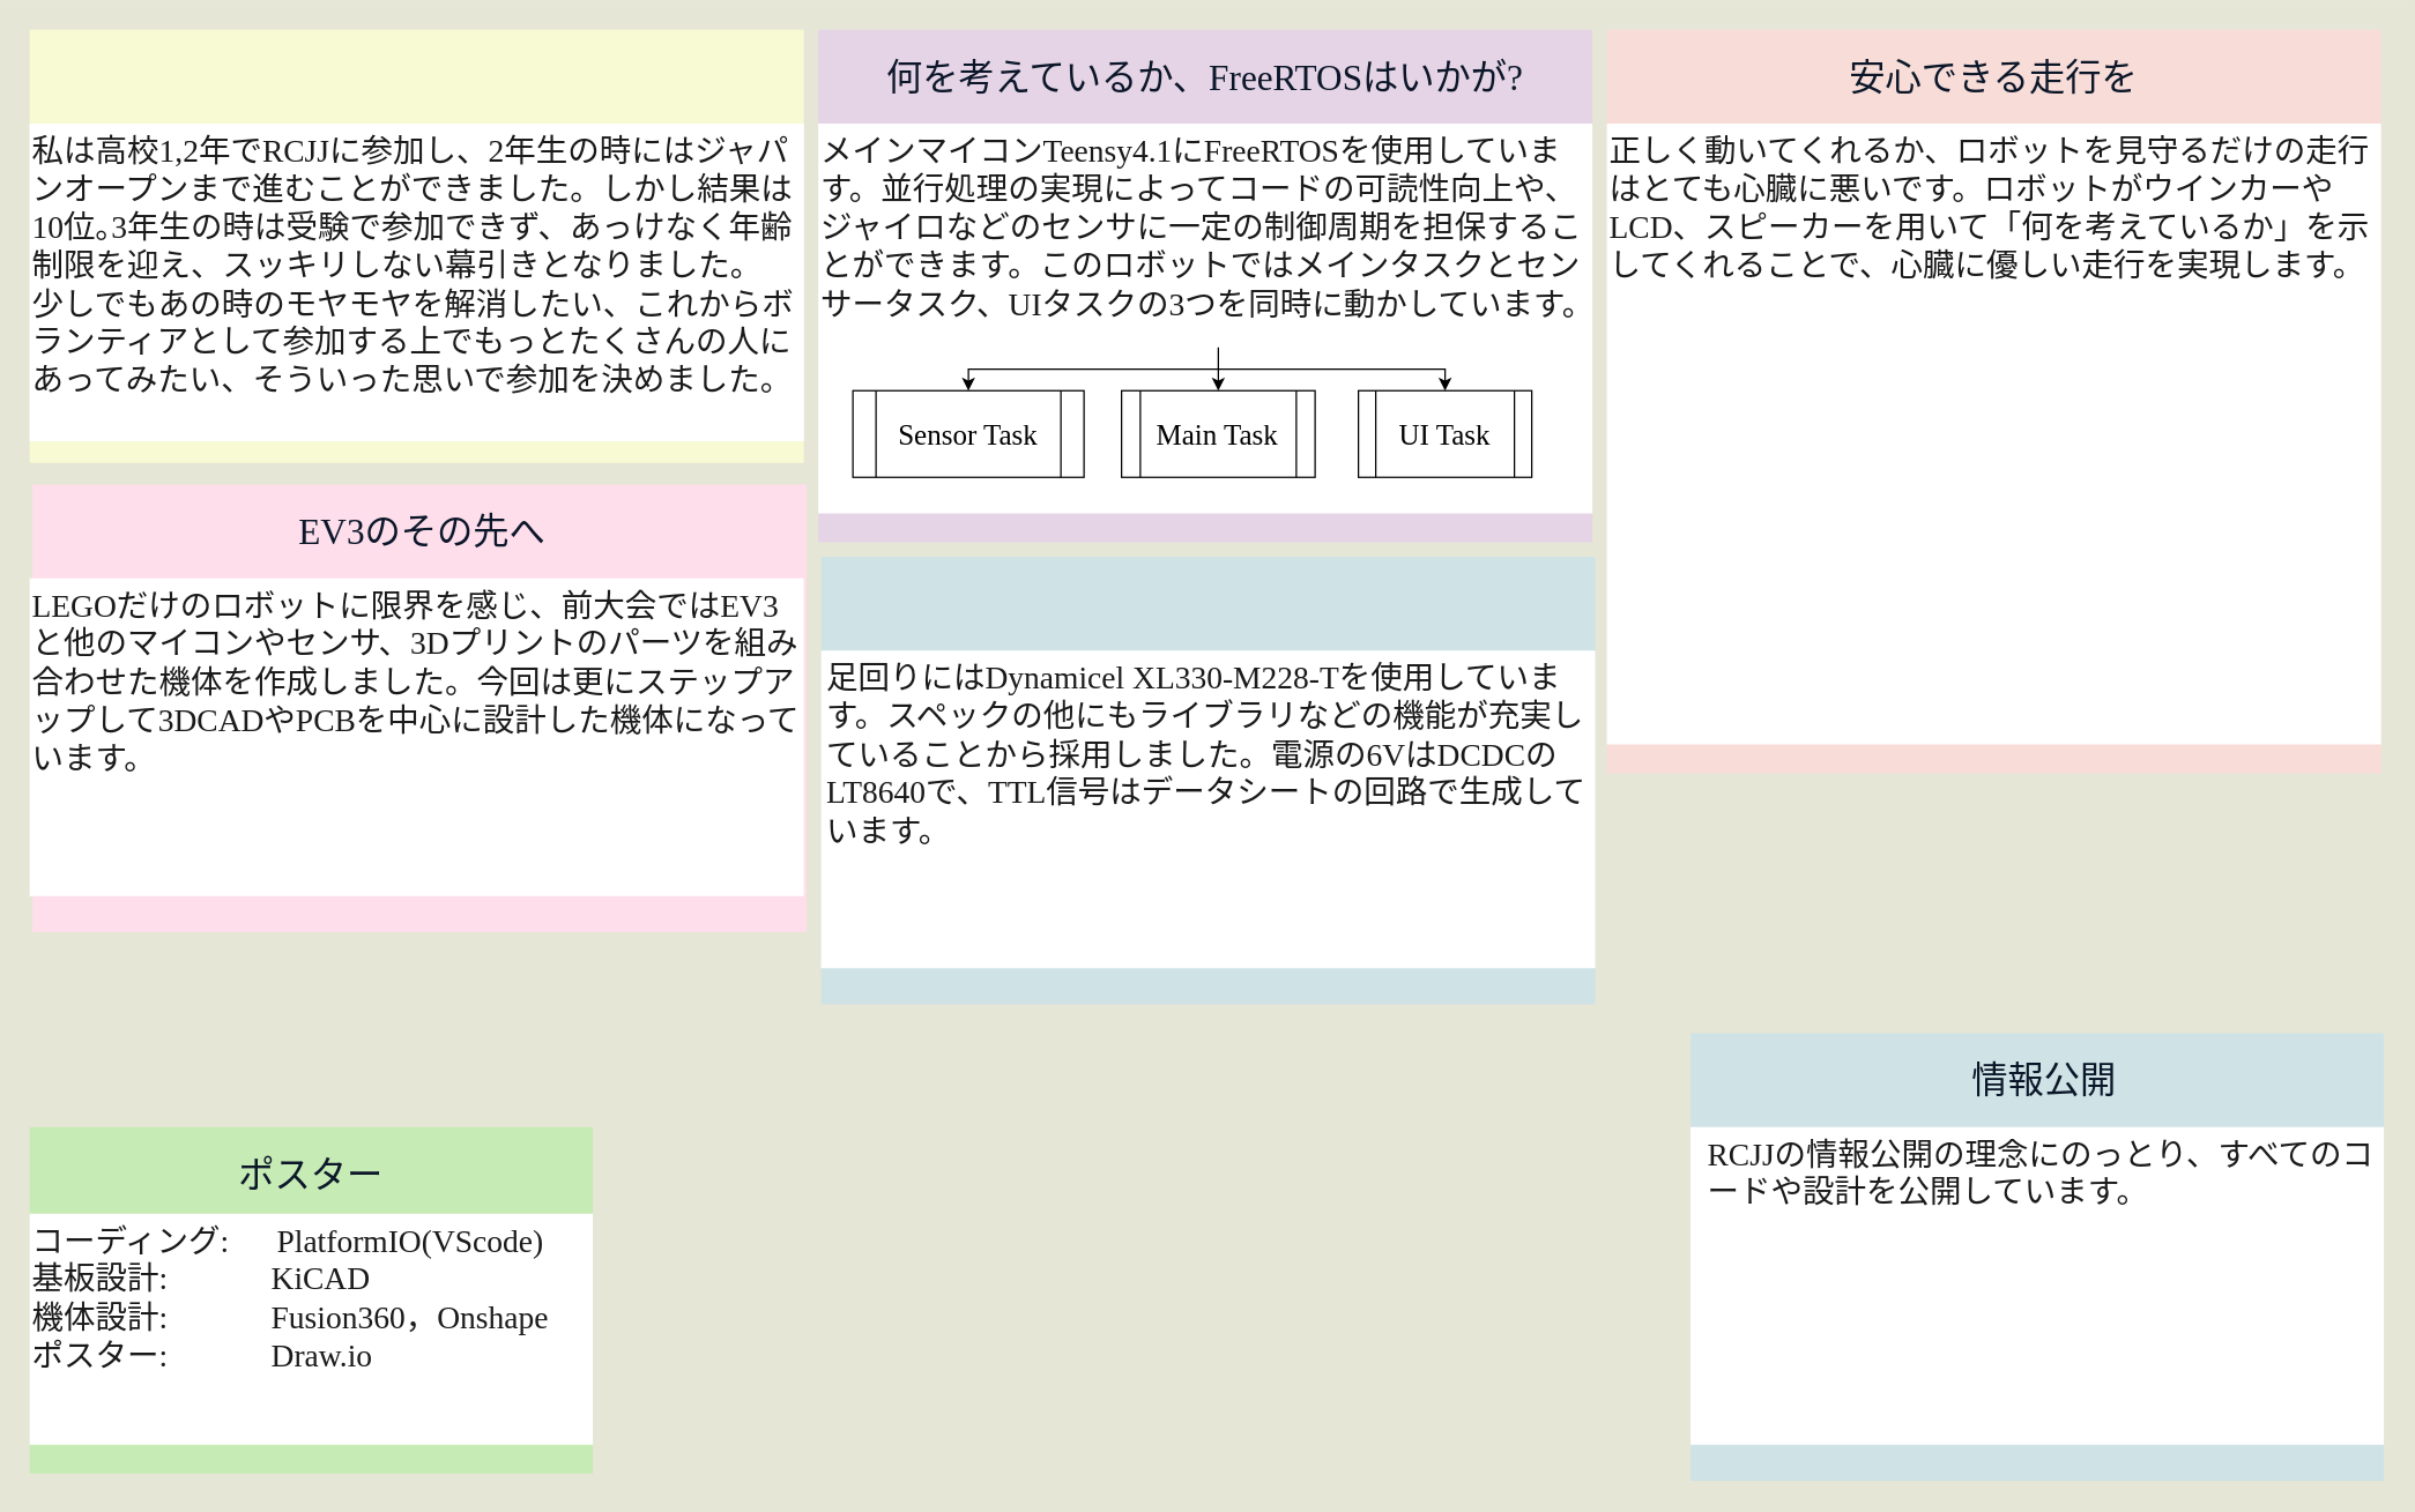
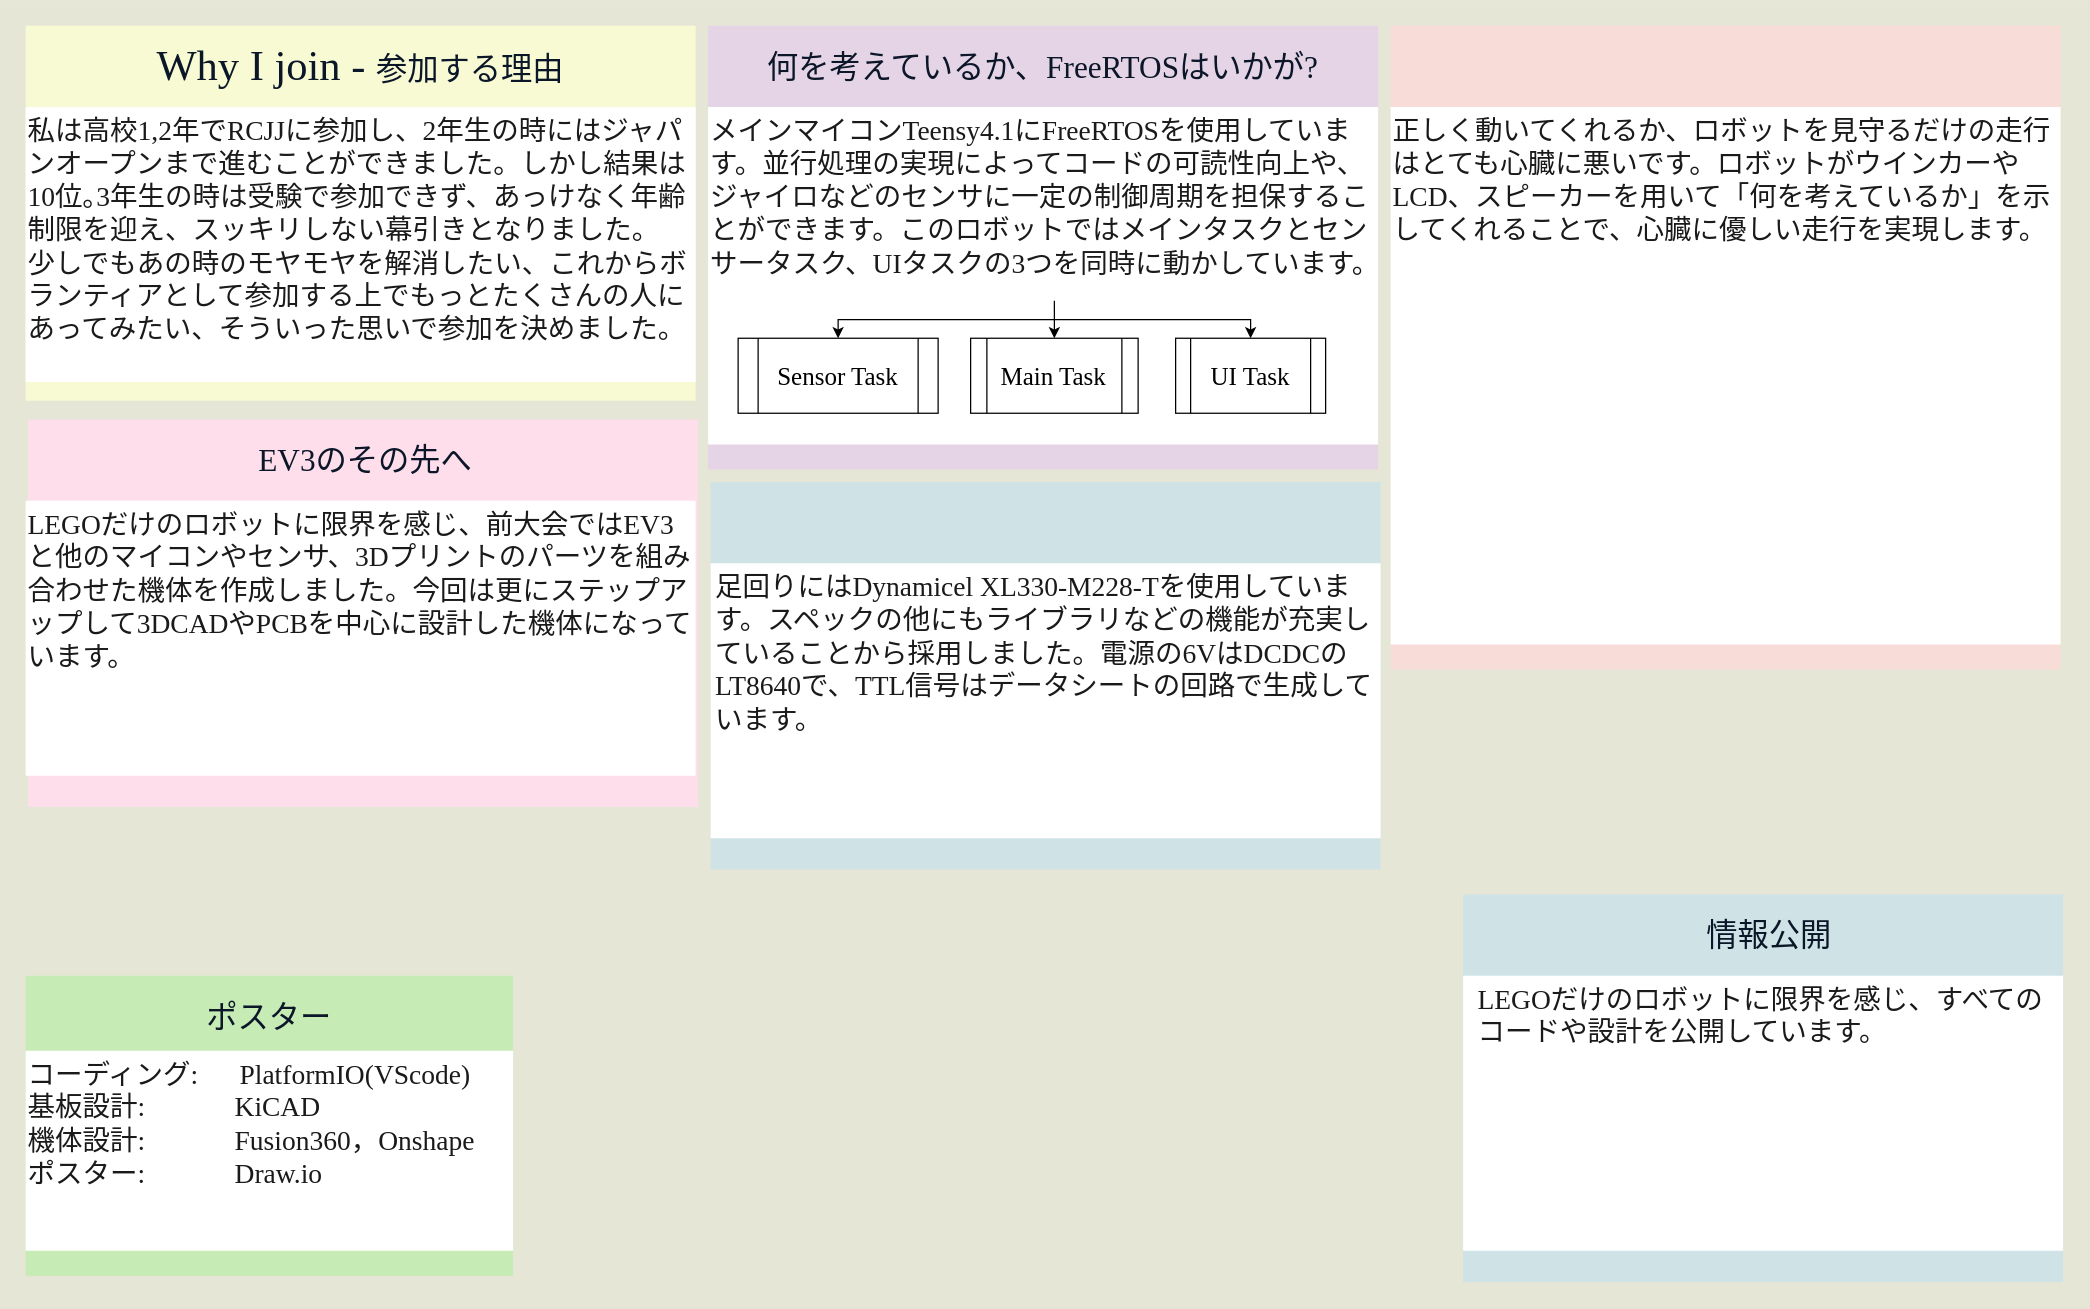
+ <mxCell id="4" value="&lt;font color=&quot;#0b1729&quot;&gt;&lt;font face=&quot;Lobster&quot; data-font-src=&quot;https://fonts.googleapis.com/css?family=Lobster&quot; style=&quot;font-size: 34px;&quot;&gt;Why I join -&amp;nbsp;&lt;/font&gt;&lt;font face=&quot;Zen Kaku Gothic New&quot; data-font-src=&quot;https://fonts.googleapis.com/css?family=Zen+Kaku+Gothic+New&quot; style=&quot;font-size: 25px;&quot;&gt;参加する理由&lt;/font&gt;&lt;/font&gt;" style="text;html=1;strokeColor=none;fillColor=none;align=center;verticalAlign=middle;whiteSpace=wrap;rounded=0;" parent="1" vertex="1"><mxGeometry x="20" y="20" width="536" height="65" as="geometry" /></mxCell>
- <mxCell id="24" value="&lt;font color=&quot;#0b1729&quot;&gt;&lt;font face=&quot;Zen Kaku Gothic New&quot; data-font-src=&quot;https://fonts.googleapis.com/css?family=Zen+Kaku+Gothic+New&quot; style=&quot;font-size: 25px;&quot;&gt;安心できる走行を&lt;/font&gt;&lt;/font&gt;" style="text;html=1;strokeColor=none;fillColor=none;align=center;verticalAlign=middle;whiteSpace=wrap;rounded=0;" parent="1" vertex="1"><mxGeometry x="1112" y="20" width="536" height="65" as="geometry" /></mxCell>
- <mxCell id="17" value="&lt;span style=&quot;font-size: 22px;&quot;&gt;&lt;font style=&quot;font-size: 22px;&quot; color=&quot;#1a1a1a&quot; face=&quot;Zen Kaku Gothic New&quot; data-font-src=&quot;https://fonts.googleapis.com/css?family=Zen+Kaku+Gothic+New&quot;&gt;RCJJの情報公開の理念にのっとり、すべてのコードや設計を公開しています。&lt;br&gt;&lt;/font&gt;&lt;/span&gt;" style="text;html=1;fillColor=none;align=left;verticalAlign=top;whiteSpace=wrap;rounded=0;" parent="1" vertex="1"><mxGeometry x="1180" y="780" width="470" height="150" as="geometry" /></mxCell>
+ <mxCell id="17" value="&lt;span style=&quot;font-size: 22px;&quot;&gt;&lt;font style=&quot;font-size: 22px;&quot; color=&quot;#1a1a1a&quot; face=&quot;Zen Kaku Gothic New&quot; data-font-src=&quot;https://fonts.googleapis.com/css?family=Zen+Kaku+Gothic+New&quot;&gt;LEGOだけのロボットに限界を感じ、すべてのコードや設計を公開しています。&lt;br&gt;&lt;/font&gt;&lt;/span&gt;" style="text;html=1;fillColor=none;align=left;verticalAlign=top;whiteSpace=wrap;rounded=0;" parent="1" vertex="1"><mxGeometry x="1180" y="780" width="470" height="150" as="geometry" /></mxCell>
